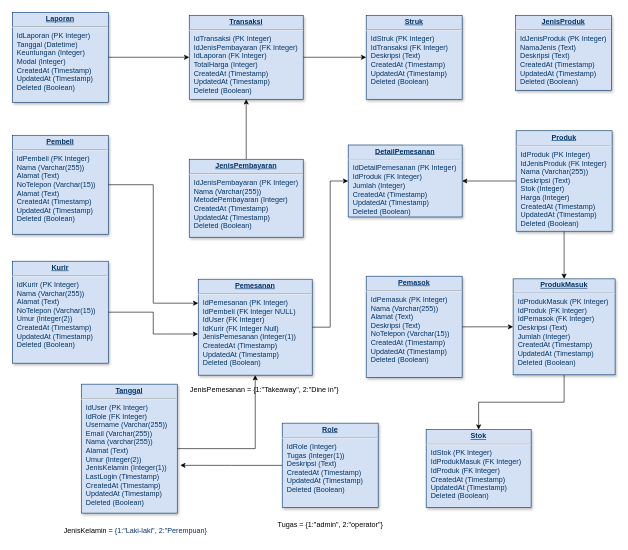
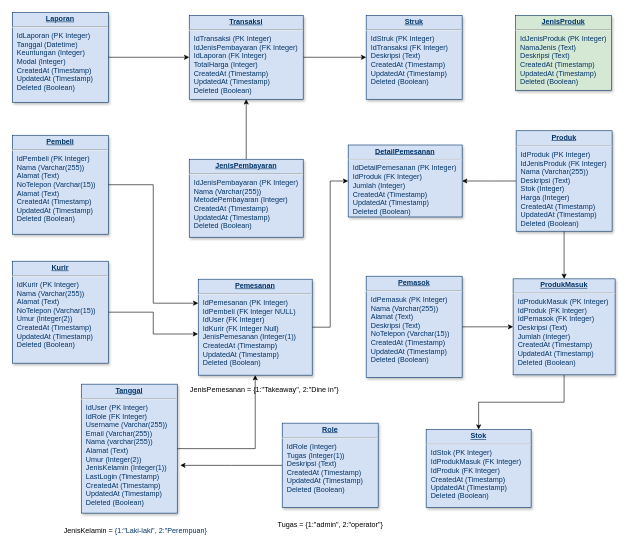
- <mxCell id="5" value="&lt;p style=&quot;margin: 0px ; margin-top: 4px ; text-align: center ; text-decoration: underline&quot;&gt;&lt;strong&gt;JenisProduk&lt;/strong&gt;&lt;/p&gt;&lt;hr&gt;&lt;p style=&quot;margin: 0px ; margin-left: 8px&quot;&gt;IdJenisProduk (PK Integer)&lt;/p&gt;&lt;p style=&quot;margin: 0px ; margin-left: 8px&quot;&gt;NamaJenis (Text)&lt;/p&gt;&lt;p style=&quot;margin: 0px ; margin-left: 8px&quot;&gt;Deskripsi (Text)&lt;/p&gt;&lt;p style=&quot;margin: 0px 0px 0px 8px&quot;&gt;CreatedAt (Timestamp)&lt;/p&gt;&lt;p style=&quot;margin: 0px 0px 0px 8px&quot;&gt;UpdatedAt (Timestamp)&lt;/p&gt;&lt;p style=&quot;margin: 0px 0px 0px 8px&quot;&gt;Deleted (Boolean)&lt;/p&gt;" style="verticalAlign=top;align=left;overflow=fill;fontSize=12;fontFamily=Helvetica;html=1;strokeColor=#003366;shadow=1;fillColor=#D4E1F5;fontColor=#003366" parent="1" vertex="1"><mxGeometry x="859" y="25" width="160" height="125" as="geometry" /></mxCell>
+ <mxCell id="5" value="&lt;p style=&quot;margin: 0px ; margin-top: 4px ; text-align: center ; text-decoration: underline&quot;&gt;&lt;strong&gt;JenisProduk&lt;/strong&gt;&lt;/p&gt;&lt;hr&gt;&lt;p style=&quot;margin: 0px ; margin-left: 8px&quot;&gt;IdJenisProduk (PK Integer)&lt;/p&gt;&lt;p style=&quot;margin: 0px ; margin-left: 8px&quot;&gt;NamaJenis (Text)&lt;/p&gt;&lt;p style=&quot;margin: 0px ; margin-left: 8px&quot;&gt;Deskripsi (Text)&lt;/p&gt;&lt;p style=&quot;margin: 0px 0px 0px 8px&quot;&gt;CreatedAt (Timestamp)&lt;/p&gt;&lt;p style=&quot;margin: 0px 0px 0px 8px&quot;&gt;UpdatedAt (Timestamp)&lt;/p&gt;&lt;p style=&quot;margin: 0px 0px 0px 8px&quot;&gt;Deleted (Boolean)&lt;/p&gt;" style="verticalAlign=top;align=left;overflow=fill;fontSize=12;fontFamily=Helvetica;html=1;strokeColor=#003366;shadow=1;fillColor=#d5e8d4;fontColor=#003366;" parent="1" vertex="1"><mxGeometry x="859" y="25" width="160" height="125" as="geometry" /></mxCell>
